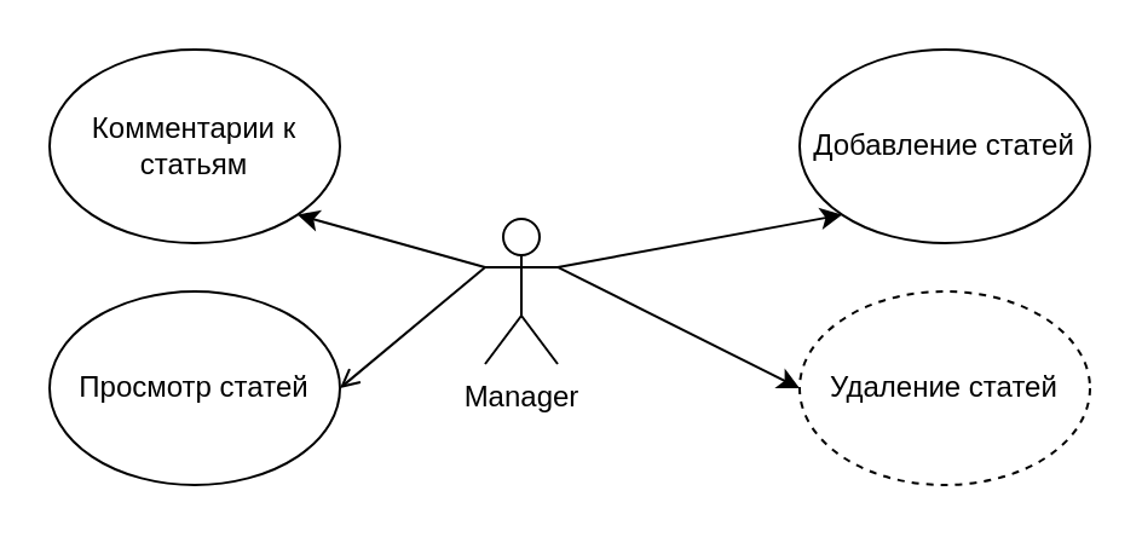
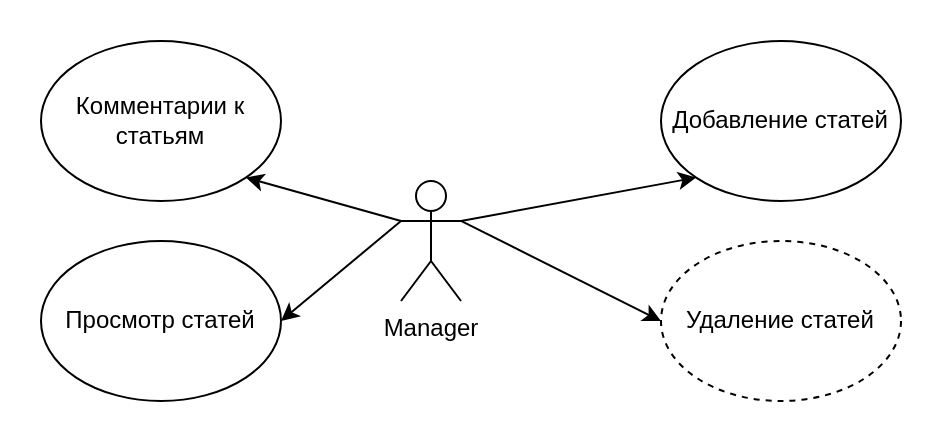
- <mxCell id="5" style="edgeStyle=none;rounded=0;orthogonalLoop=1;jettySize=auto;html=1;exitX=0;exitY=0.333;exitDx=0;exitDy=0;exitPerimeter=0;entryX=1;entryY=0.5;entryDx=0;entryDy=0;endArrow=open;" edge="1" parent="1" source="6" target="7"><mxGeometry relative="1" as="geometry" /></mxCell>
+ <mxCell id="5" style="edgeStyle=none;rounded=0;orthogonalLoop=1;jettySize=auto;html=1;exitX=0;exitY=0.333;exitDx=0;exitDy=0;exitPerimeter=0;entryX=1;entryY=0.5;entryDx=0;entryDy=0;" edge="1" parent="1" source="6" target="7"><mxGeometry relative="1" as="geometry" /></mxCell>
